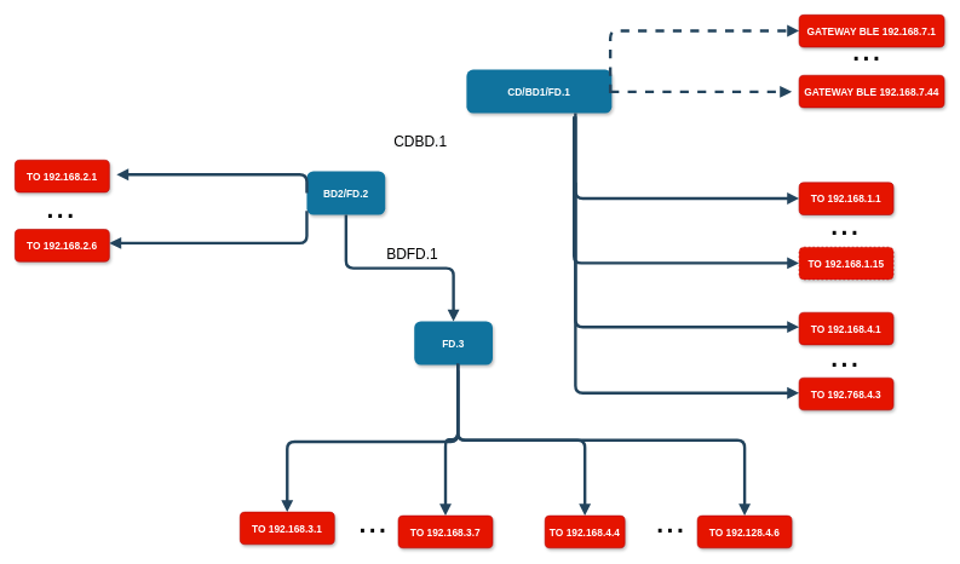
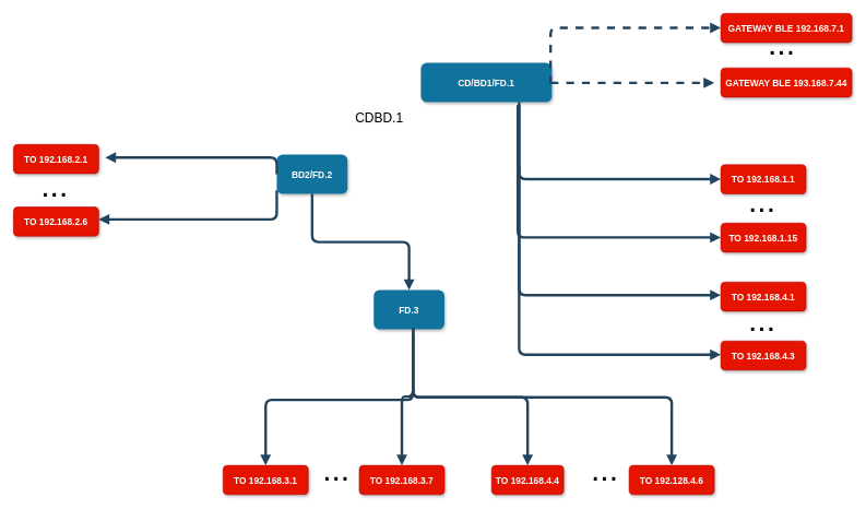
- <mxCell id="34" value="GATEWAY BLE 192.168.7.44" style="rounded=1;fillColor=#e51400;strokeColor=#B20000;shadow=1;fontStyle=1;fontColor=#ffffff;fontSize=14;" parent="1" vertex="1"><mxGeometry x="1100" y="103.25" width="200" height="44.5" as="geometry" /></mxCell>
+ <mxCell id="34" value="GATEWAY BLE 193.168.7.44" style="rounded=1;fillColor=#e51400;strokeColor=#B20000;shadow=1;fontStyle=1;fontColor=#ffffff;fontSize=14;" parent="1" vertex="1"><mxGeometry x="1100" y="103.25" width="200" height="44.5" as="geometry" /></mxCell>
- <mxCell id="30" value="&lt;span style=&quot;color: rgb(0 , 0 , 0) ; font-family: &amp;#34;calibri&amp;#34; , sans-serif ; font-style: normal ; font-weight: 400 ; letter-spacing: normal ; text-align: left ; text-indent: 0px ; text-transform: none ; word-spacing: 0px ; background-color: rgb(248 , 249 , 250) ; float: none ; display: inline&quot;&gt;&lt;font style=&quot;font-size: 20px&quot;&gt;CDBD.1&lt;/font&gt;&lt;/span&gt;" style="text;whiteSpace=wrap;html=1;" parent="1" vertex="1"><mxGeometry x="540" y="175" width="110" height="40" as="geometry" /></mxCell>
+ <mxCell id="30" value="&lt;span style=&quot;color: rgb(0 , 0 , 0) ; font-family: &amp;#34;calibri&amp;#34; , sans-serif ; font-style: normal ; font-weight: 400 ; letter-spacing: normal ; text-align: left ; text-indent: 0px ; text-transform: none ; word-spacing: 0px ; background-color: rgb(248 , 249 , 250) ; float: none ; display: inline&quot;&gt;&lt;font style=&quot;font-size: 20px&quot;&gt;CDBD.1&lt;/font&gt;&lt;/span&gt;" style="text;whiteSpace=wrap;html=1;" parent="1" vertex="1"><mxGeometry x="540" y="160" width="110" height="40" as="geometry" /></mxCell>
- <mxCell id="31" value="&lt;span style=&quot;color: rgb(0 , 0 , 0) ; font-family: &amp;#34;calibri&amp;#34; , sans-serif ; font-style: normal ; font-weight: 400 ; letter-spacing: normal ; text-align: left ; text-indent: 0px ; text-transform: none ; word-spacing: 0px ; background-color: rgb(248 , 249 , 250) ; float: none ; display: inline&quot;&gt;&lt;font style=&quot;font-size: 20px&quot;&gt;BDFD.1&lt;/font&gt;&lt;/span&gt;" style="text;whiteSpace=wrap;html=1;" parent="1" vertex="1"><mxGeometry x="530" y="330" width="140" height="40" as="geometry" /></mxCell>
- <mxCell id="7" value="TO 192.168.1.15" style="rounded=1;fillColor=#e51400;strokeColor=#B20000;shadow=1;fontStyle=1;fontColor=#ffffff;fontSize=14;dashed=1;" parent="1" vertex="1"><mxGeometry x="1100" y="340" width="130" height="44.5" as="geometry" /></mxCell>
+ <mxCell id="7" value="TO 192.168.1.15" style="rounded=1;fillColor=#e51400;strokeColor=#B20000;shadow=1;fontStyle=1;fontColor=#ffffff;fontSize=14;" parent="1" vertex="1"><mxGeometry x="1100" y="340" width="130" height="44.5" as="geometry" /></mxCell>
- <mxCell id="9" value="TO 192.768.4.3" style="rounded=1;fillColor=#e51400;strokeColor=#B20000;shadow=1;fontStyle=1;fontColor=#ffffff;fontSize=14;" parent="1" vertex="1"><mxGeometry x="1100" y="520" width="130" height="44.5" as="geometry" /></mxCell>
+ <mxCell id="9" value="TO 192.168.4.3" style="rounded=1;fillColor=#e51400;strokeColor=#B20000;shadow=1;fontStyle=1;fontColor=#ffffff;fontSize=14;" parent="1" vertex="1"><mxGeometry x="1100" y="520" width="130" height="44.5" as="geometry" /></mxCell>
- <mxCell id="15" value="TO 192.168.3.1" style="rounded=1;fillColor=#e51400;strokeColor=#B20000;shadow=1;fontStyle=1;fontColor=#ffffff;fontSize=14;" parent="1" vertex="1"><mxGeometry x="330" y="705" width="130" height="44.5" as="geometry" /></mxCell>
+ <mxCell id="15" value="TO 192.168.3.1" style="rounded=1;fillColor=#e51400;strokeColor=#B20000;shadow=1;fontStyle=1;fontColor=#ffffff;fontSize=14;" parent="1" vertex="1"><mxGeometry x="340" y="710" width="130" height="44.5" as="geometry" /></mxCell>
